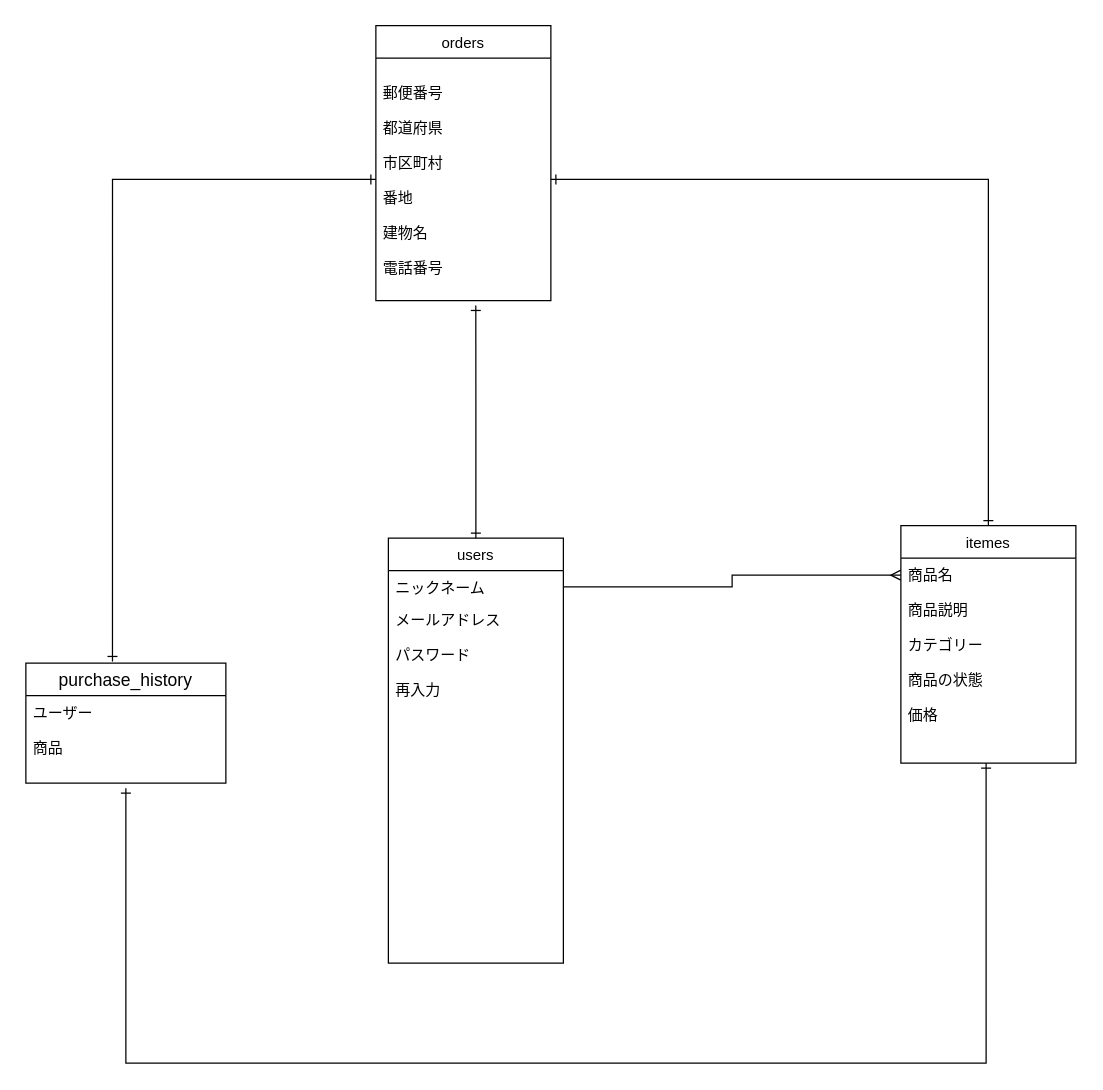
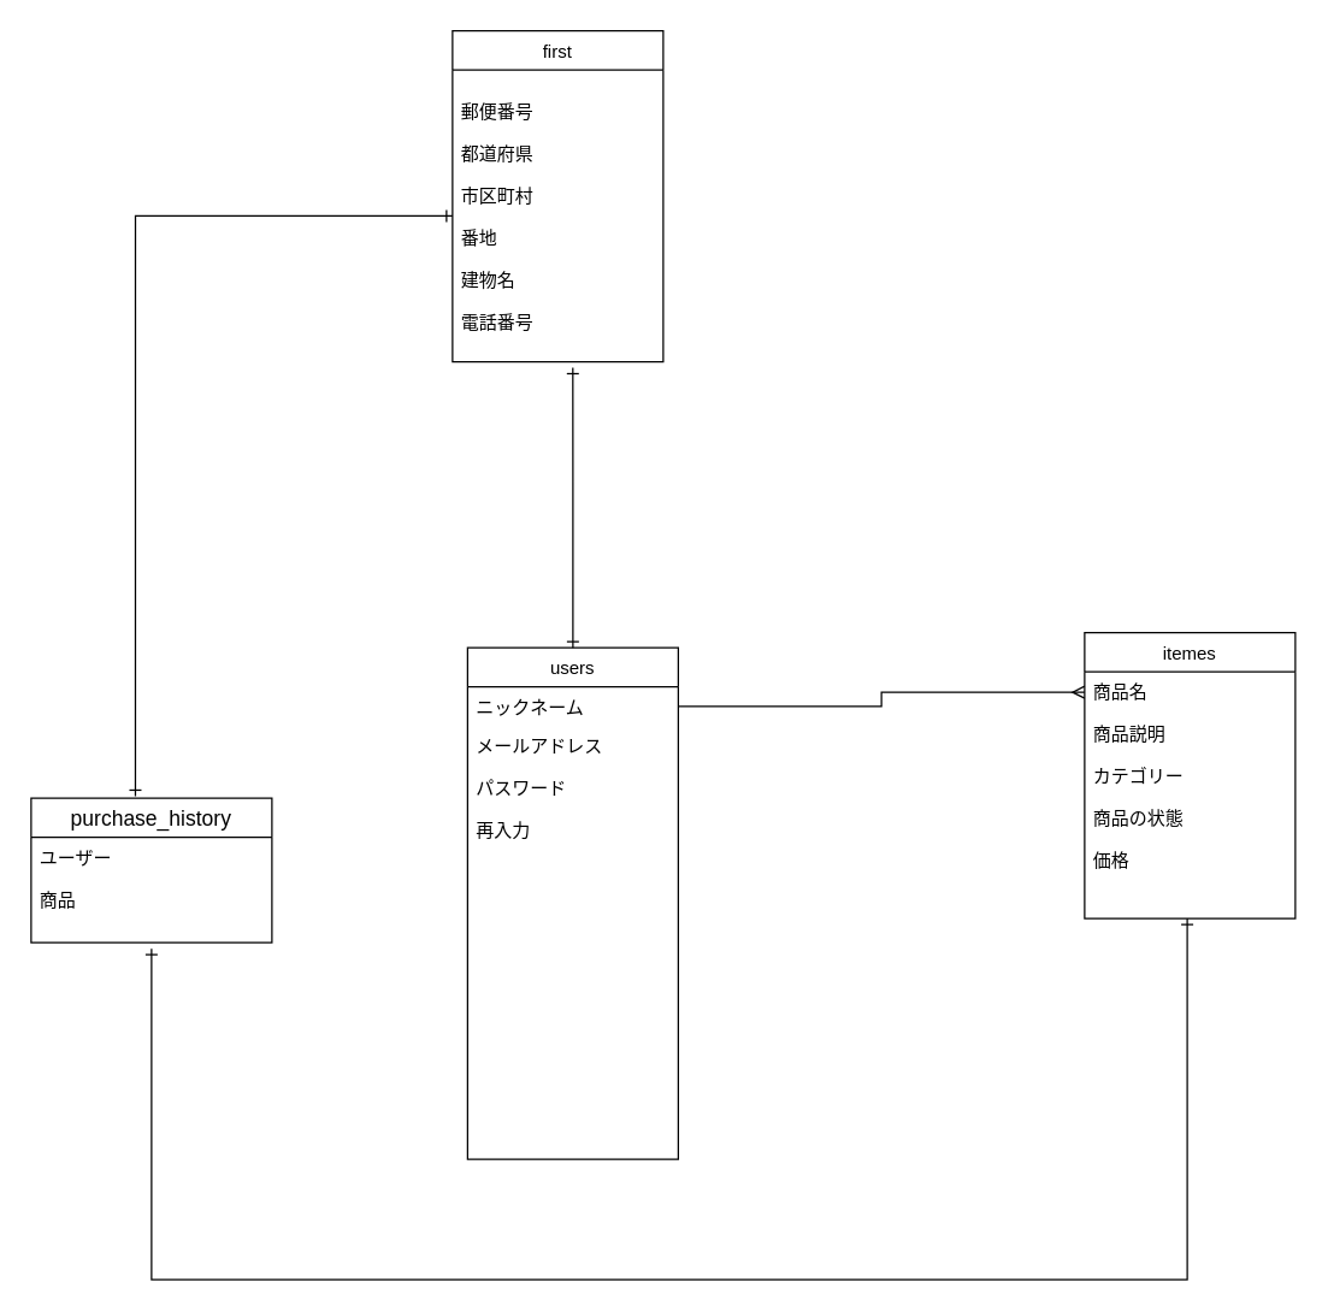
- <mxCell id="8" value="orders" style="swimlane;fontStyle=0;childLayout=stackLayout;horizontal=1;startSize=26;fillColor=none;horizontalStack=0;resizeParent=1;resizeParentMax=0;resizeLast=0;collapsible=1;marginBottom=0;" vertex="1" parent="1"><mxGeometry x="300" y="20" width="140" height="220" as="geometry" /></mxCell>
+ <mxCell id="8" value="first" style="swimlane;fontStyle=0;childLayout=stackLayout;horizontal=1;startSize=26;fillColor=none;horizontalStack=0;resizeParent=1;resizeParentMax=0;resizeLast=0;collapsible=1;marginBottom=0;" vertex="1" parent="1"><mxGeometry x="300" y="20" width="140" height="220" as="geometry" /></mxCell>
- <mxCell id="15" style="edgeStyle=orthogonalEdgeStyle;rounded=0;orthogonalLoop=1;jettySize=auto;html=1;exitX=1;exitY=0.5;exitDx=0;exitDy=0;entryX=0.5;entryY=0;entryDx=0;entryDy=0;startArrow=ERone;startFill=0;endArrow=ERone;endFill=0;" edge="1" parent="1" source="9" target="6"><mxGeometry relative="1" as="geometry" /></mxCell>
